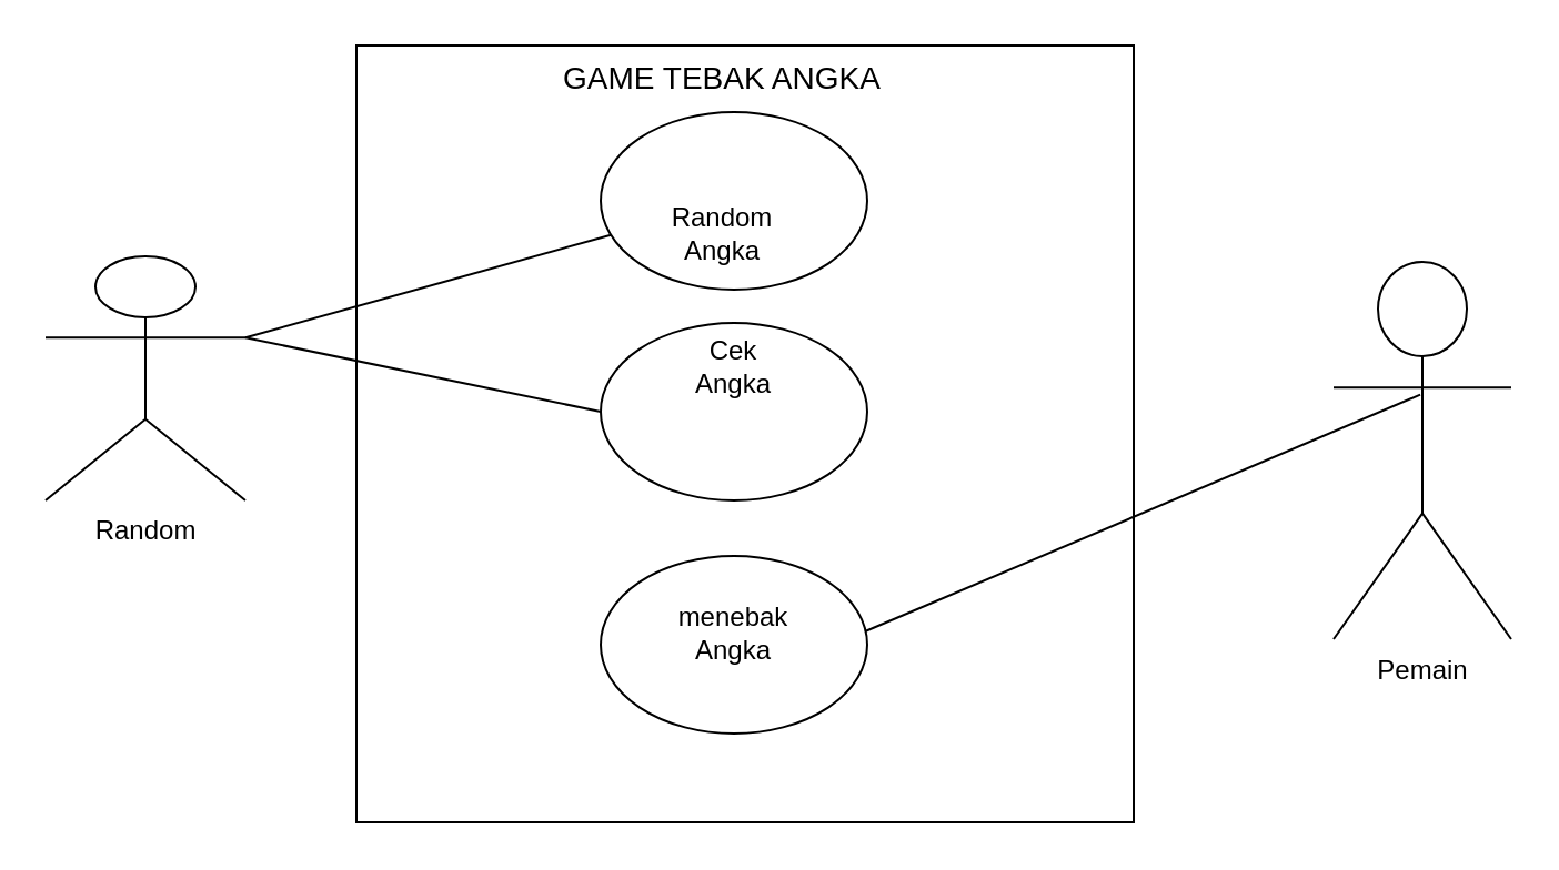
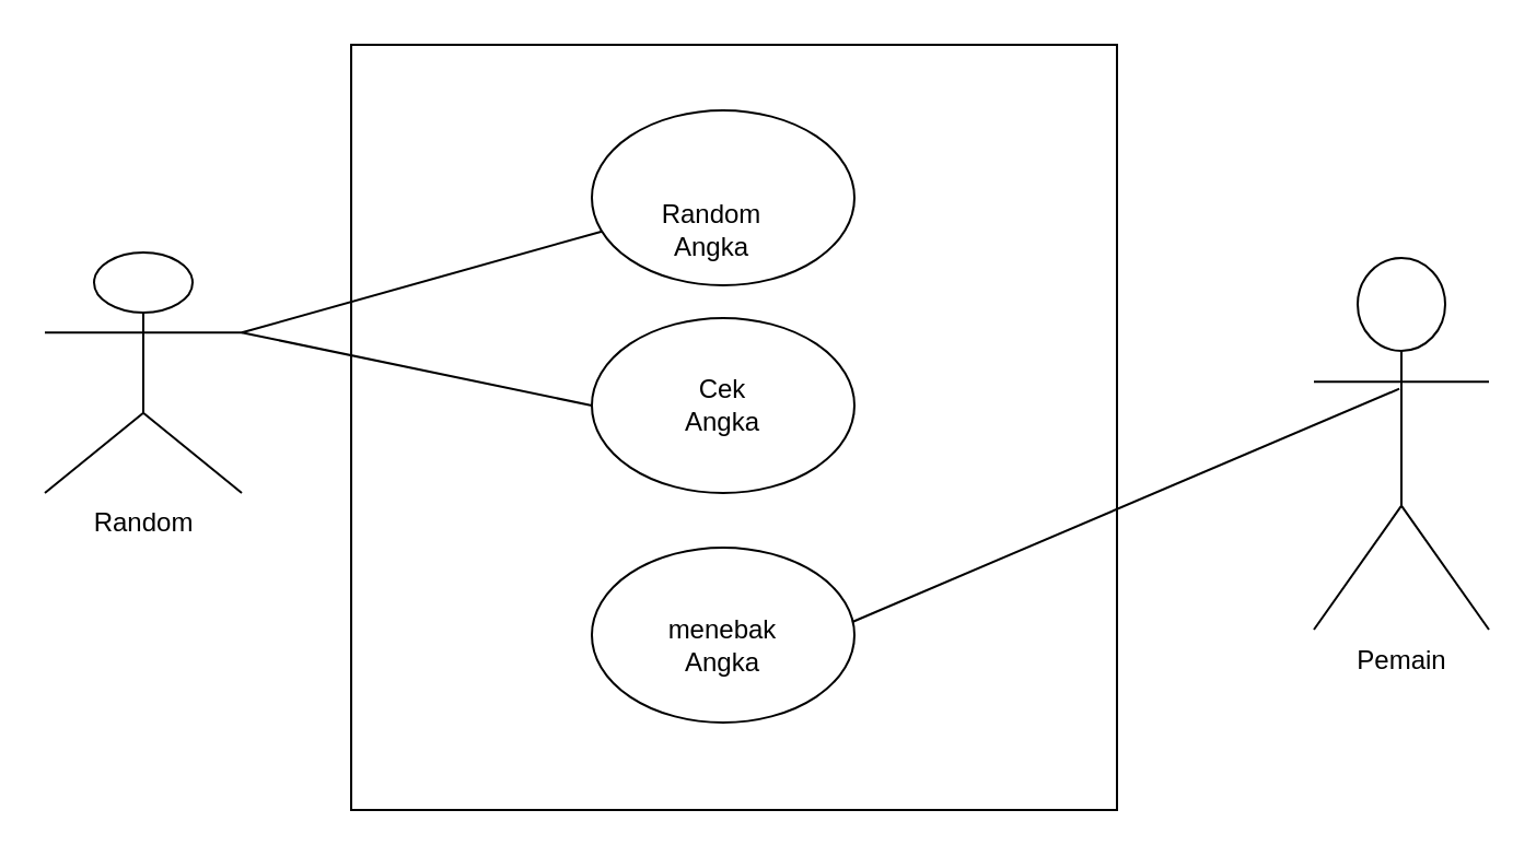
- <mxCell id="14" value="GAME TEBAK ANGKA" style="text;html=1;strokeColor=none;fillColor=none;align=center;verticalAlign=middle;whiteSpace=wrap;rounded=0;fontSize=14;" vertex="1" parent="1"><mxGeometry x="250" y="20" width="150" height="30" as="geometry" /></mxCell>
- <mxCell id="7" value="Cek Angka" style="text;html=1;strokeColor=none;fillColor=none;align=center;verticalAlign=middle;whiteSpace=wrap;rounded=0;" vertex="1" parent="1"><mxGeometry x="300" y="150" width="60" height="30" as="geometry" /></mxCell>
+ <mxCell id="7" value="Cek Angka" style="text;html=1;strokeColor=none;fillColor=none;align=center;verticalAlign=middle;whiteSpace=wrap;rounded=0;" vertex="1" parent="1"><mxGeometry x="300" y="170" width="60" height="30" as="geometry" /></mxCell>
- <mxCell id="6" value="menebak Angka" style="text;html=1;strokeColor=none;fillColor=none;align=center;verticalAlign=middle;whiteSpace=wrap;rounded=0;" vertex="1" parent="1"><mxGeometry x="300" y="270" width="60" height="30" as="geometry" /></mxCell>
+ <mxCell id="6" value="menebak Angka" style="text;html=1;strokeColor=none;fillColor=none;align=center;verticalAlign=middle;whiteSpace=wrap;rounded=0;" vertex="1" parent="1"><mxGeometry x="300" y="280" width="60" height="30" as="geometry" /></mxCell>
